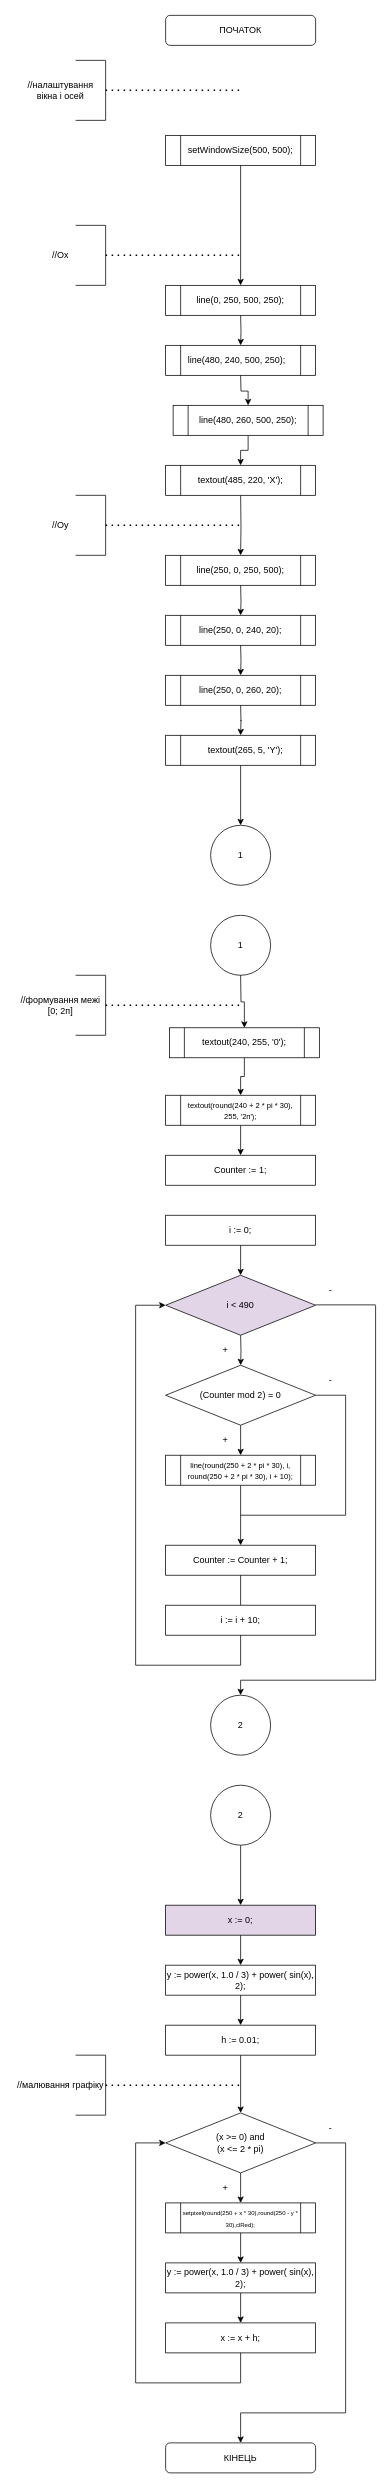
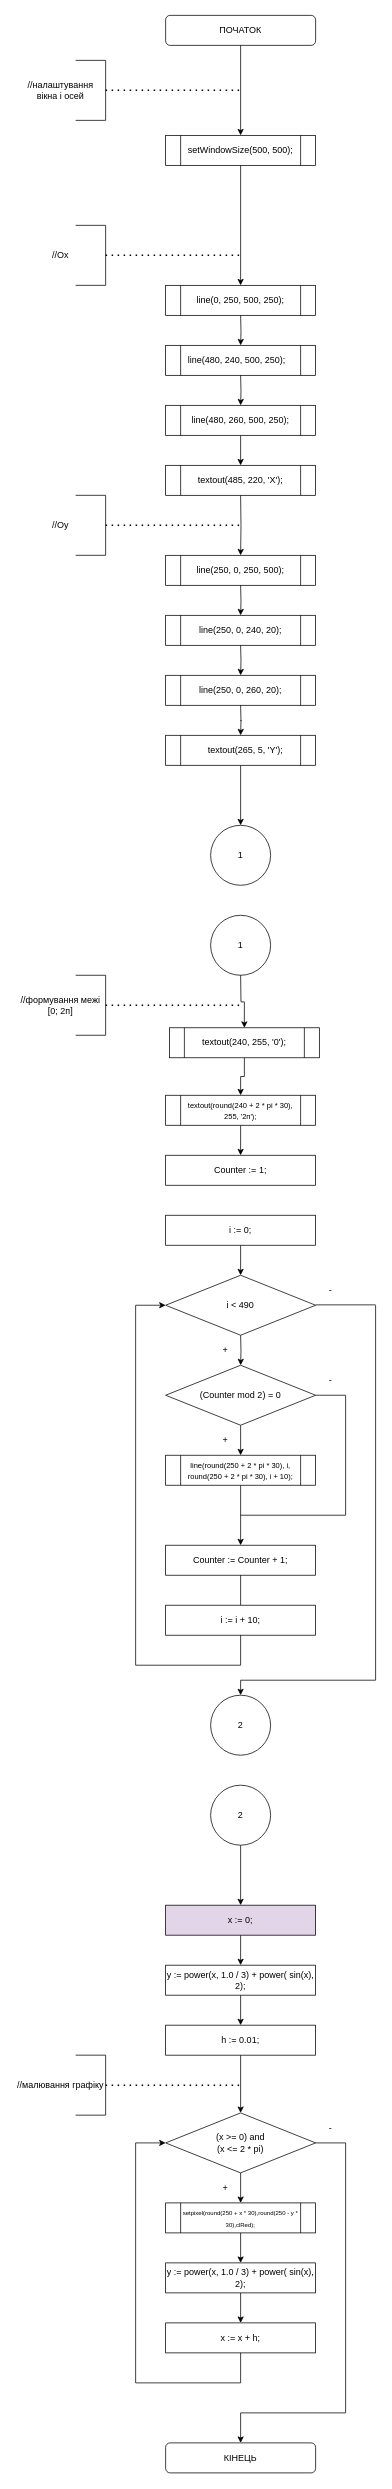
+ <mxCell id="3" value="" style="edgeStyle=orthogonalEdgeStyle;rounded=0;orthogonalLoop=1;jettySize=auto;html=1;exitX=0.5;exitY=1;exitDx=0;exitDy=0;" parent="1" source="2" target="4" edge="1"><mxGeometry relative="1" as="geometry"><mxPoint x="320" y="140" as="sourcePoint" /></mxGeometry></mxCell>
- <mxCell id="11" value="&lt;div&gt;line(480, 260, 500, 250);&lt;/div&gt;" style="shape=process;whiteSpace=wrap;html=1;backgroundOutline=1;" parent="1" vertex="1"><mxGeometry x="230" y="540" width="200" height="40" as="geometry" /></mxCell>
+ <mxCell id="11" value="&lt;div&gt;line(480, 260, 500, 250);&lt;/div&gt;" style="shape=process;whiteSpace=wrap;html=1;backgroundOutline=1;" parent="1" vertex="1"><mxGeometry x="220" y="540" width="200" height="40" as="geometry" /></mxCell>
- <mxCell id="94" value="i &amp;lt; 490" style="rhombus;whiteSpace=wrap;html=1;fillColor=#e1d5e7;" vertex="1" parent="1"><mxGeometry x="220" y="1700" width="200" height="80" as="geometry" /></mxCell>
+ <mxCell id="94" value="i &amp;lt; 490" style="rhombus;whiteSpace=wrap;html=1;" vertex="1" parent="1"><mxGeometry x="220" y="1700" width="200" height="80" as="geometry" /></mxCell>
